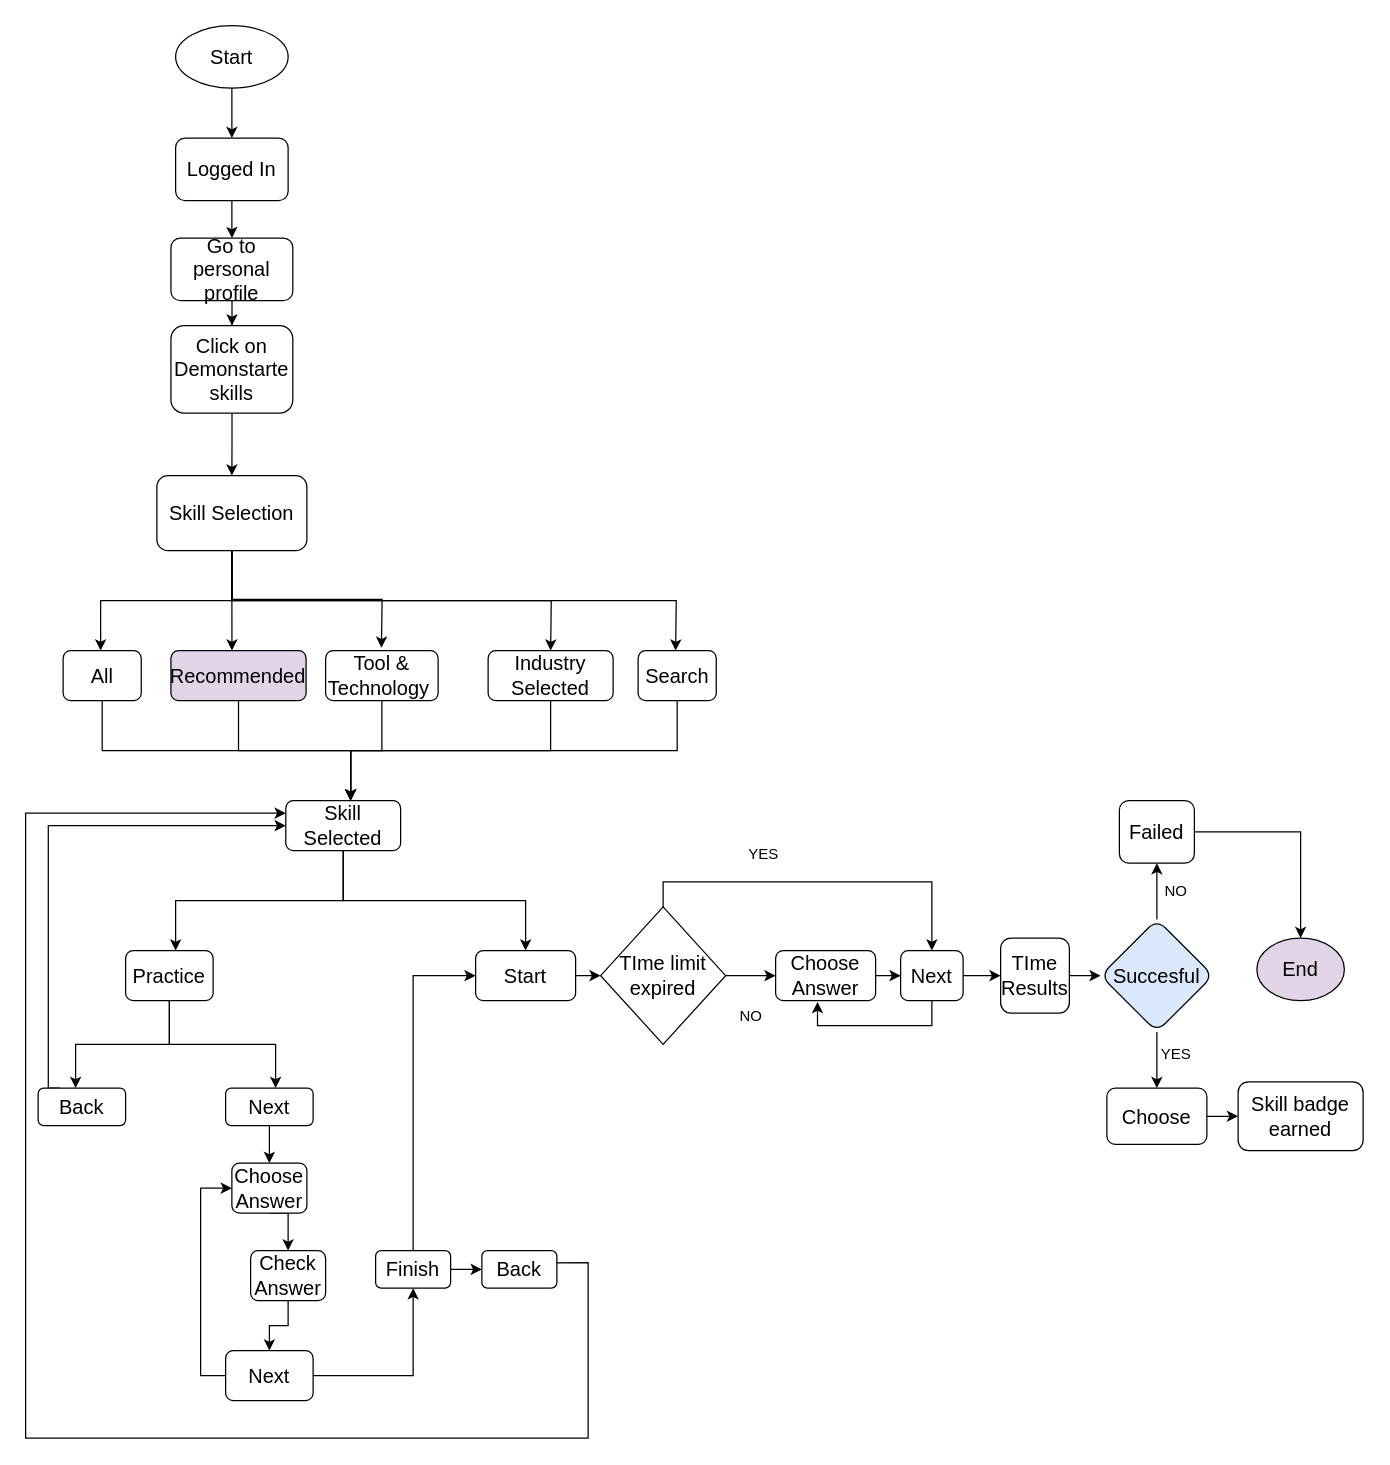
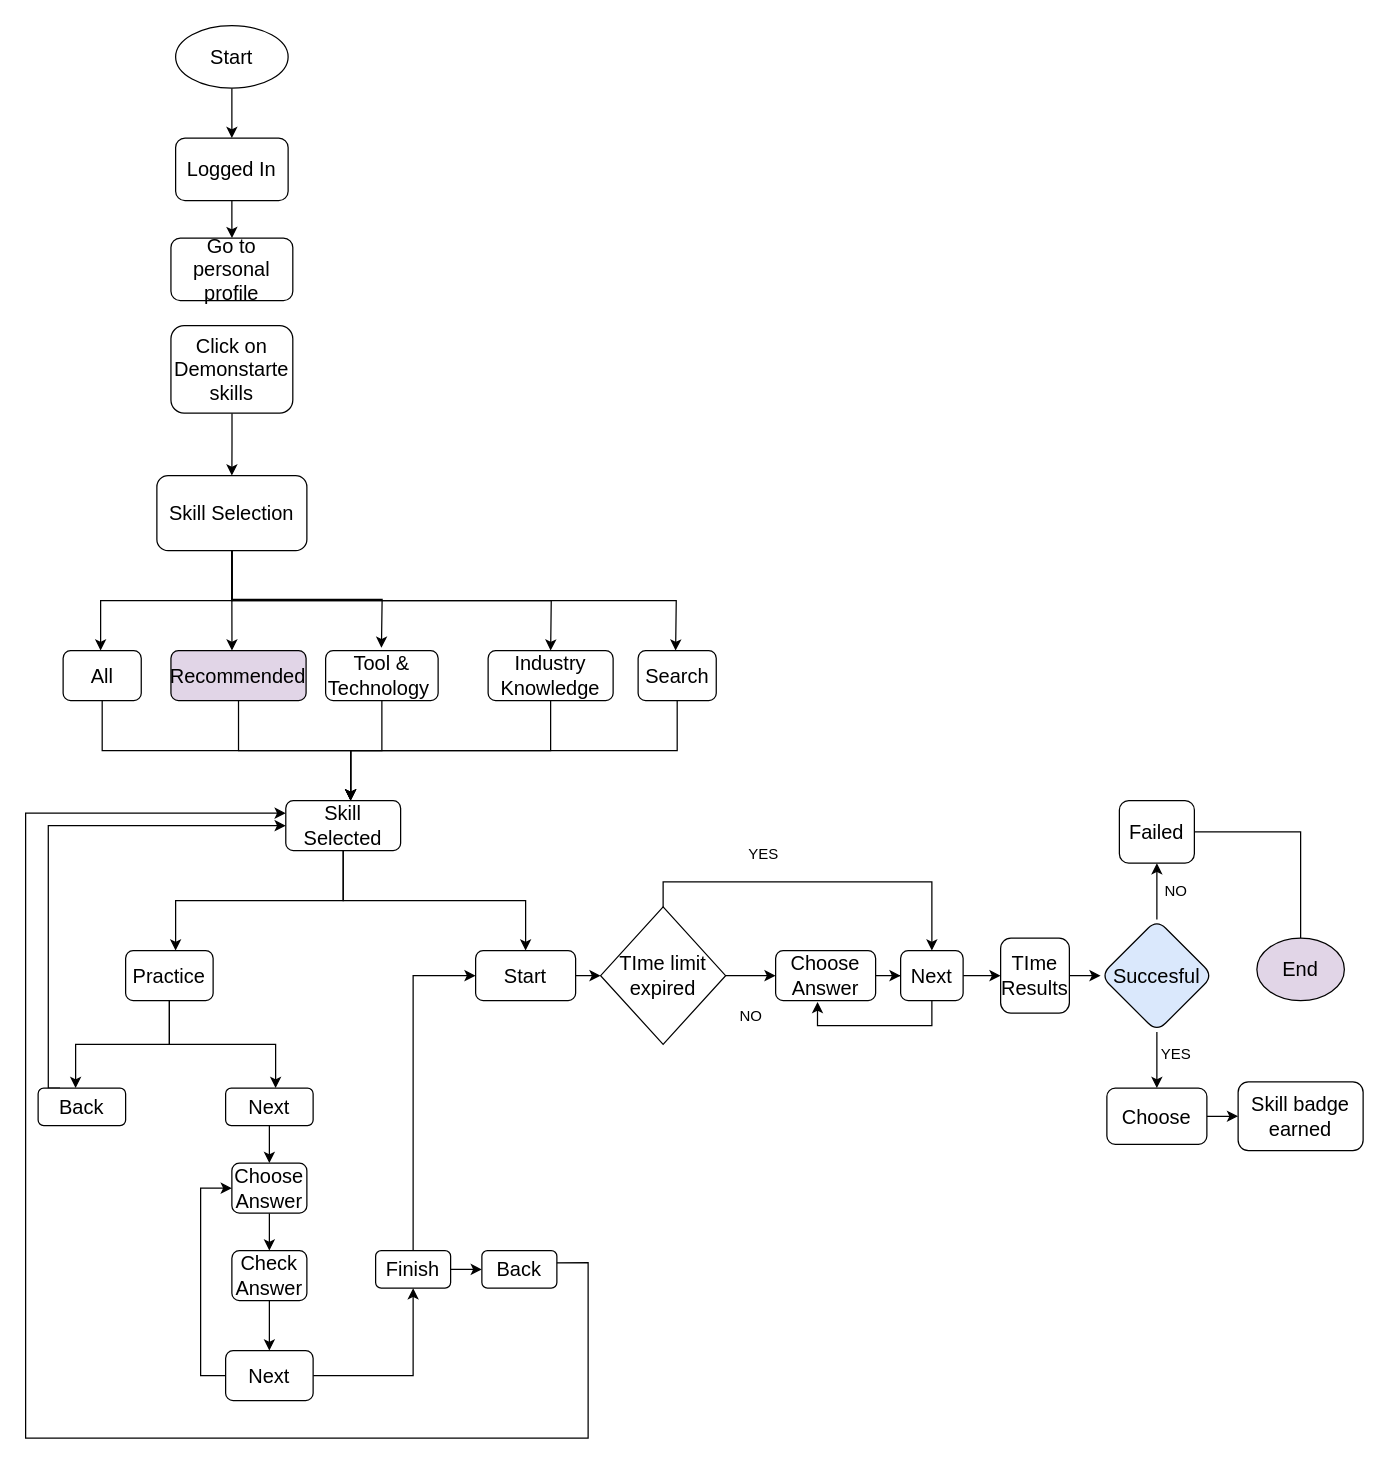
- <mxCell id="6" value="" style="edgeStyle=orthogonalEdgeStyle;rounded=0;orthogonalLoop=1;jettySize=auto;html=1;fontSize=16;" edge="1" parent="1" source="7" target="9"><mxGeometry relative="1" as="geometry" /></mxCell>
- <mxCell id="21" value="Industry Selected" style="rounded=1;whiteSpace=wrap;html=1;fontSize=16;" vertex="1" parent="1"><mxGeometry x="390" y="520" width="100" height="40" as="geometry" /></mxCell>
+ <mxCell id="21" value="Industry Knowledge" style="rounded=1;whiteSpace=wrap;html=1;fontSize=16;" vertex="1" parent="1"><mxGeometry x="390" y="520" width="100" height="40" as="geometry" /></mxCell>
- <mxCell id="63" style="edgeStyle=orthogonalEdgeStyle;rounded=0;orthogonalLoop=1;jettySize=auto;html=1;exitX=1;exitY=0.5;exitDx=0;exitDy=0;entryX=0.5;entryY=0;entryDx=0;entryDy=0;fontSize=16;" edge="1" parent="1" source="64" target="68"><mxGeometry relative="1" as="geometry" /></mxCell>
+ <mxCell id="63" style="edgeStyle=orthogonalEdgeStyle;rounded=0;orthogonalLoop=1;jettySize=auto;html=1;exitX=1;exitY=0.5;exitDx=0;exitDy=0;entryX=0.5;entryY=0;entryDx=0;entryDy=0;fontSize=16;endArrow=none;" edge="1" parent="1" source="64" target="68"><mxGeometry relative="1" as="geometry" /></mxCell>
- <mxCell id="48" value="Check Answer" style="rounded=1;whiteSpace=wrap;html=1;fontSize=16;" vertex="1" parent="1"><mxGeometry x="200" y="1000" width="60" height="40" as="geometry" /></mxCell>
+ <mxCell id="48" value="Check Answer" style="rounded=1;whiteSpace=wrap;html=1;fontSize=16;" vertex="1" parent="1"><mxGeometry x="185" y="1000" width="60" height="40" as="geometry" /></mxCell>
